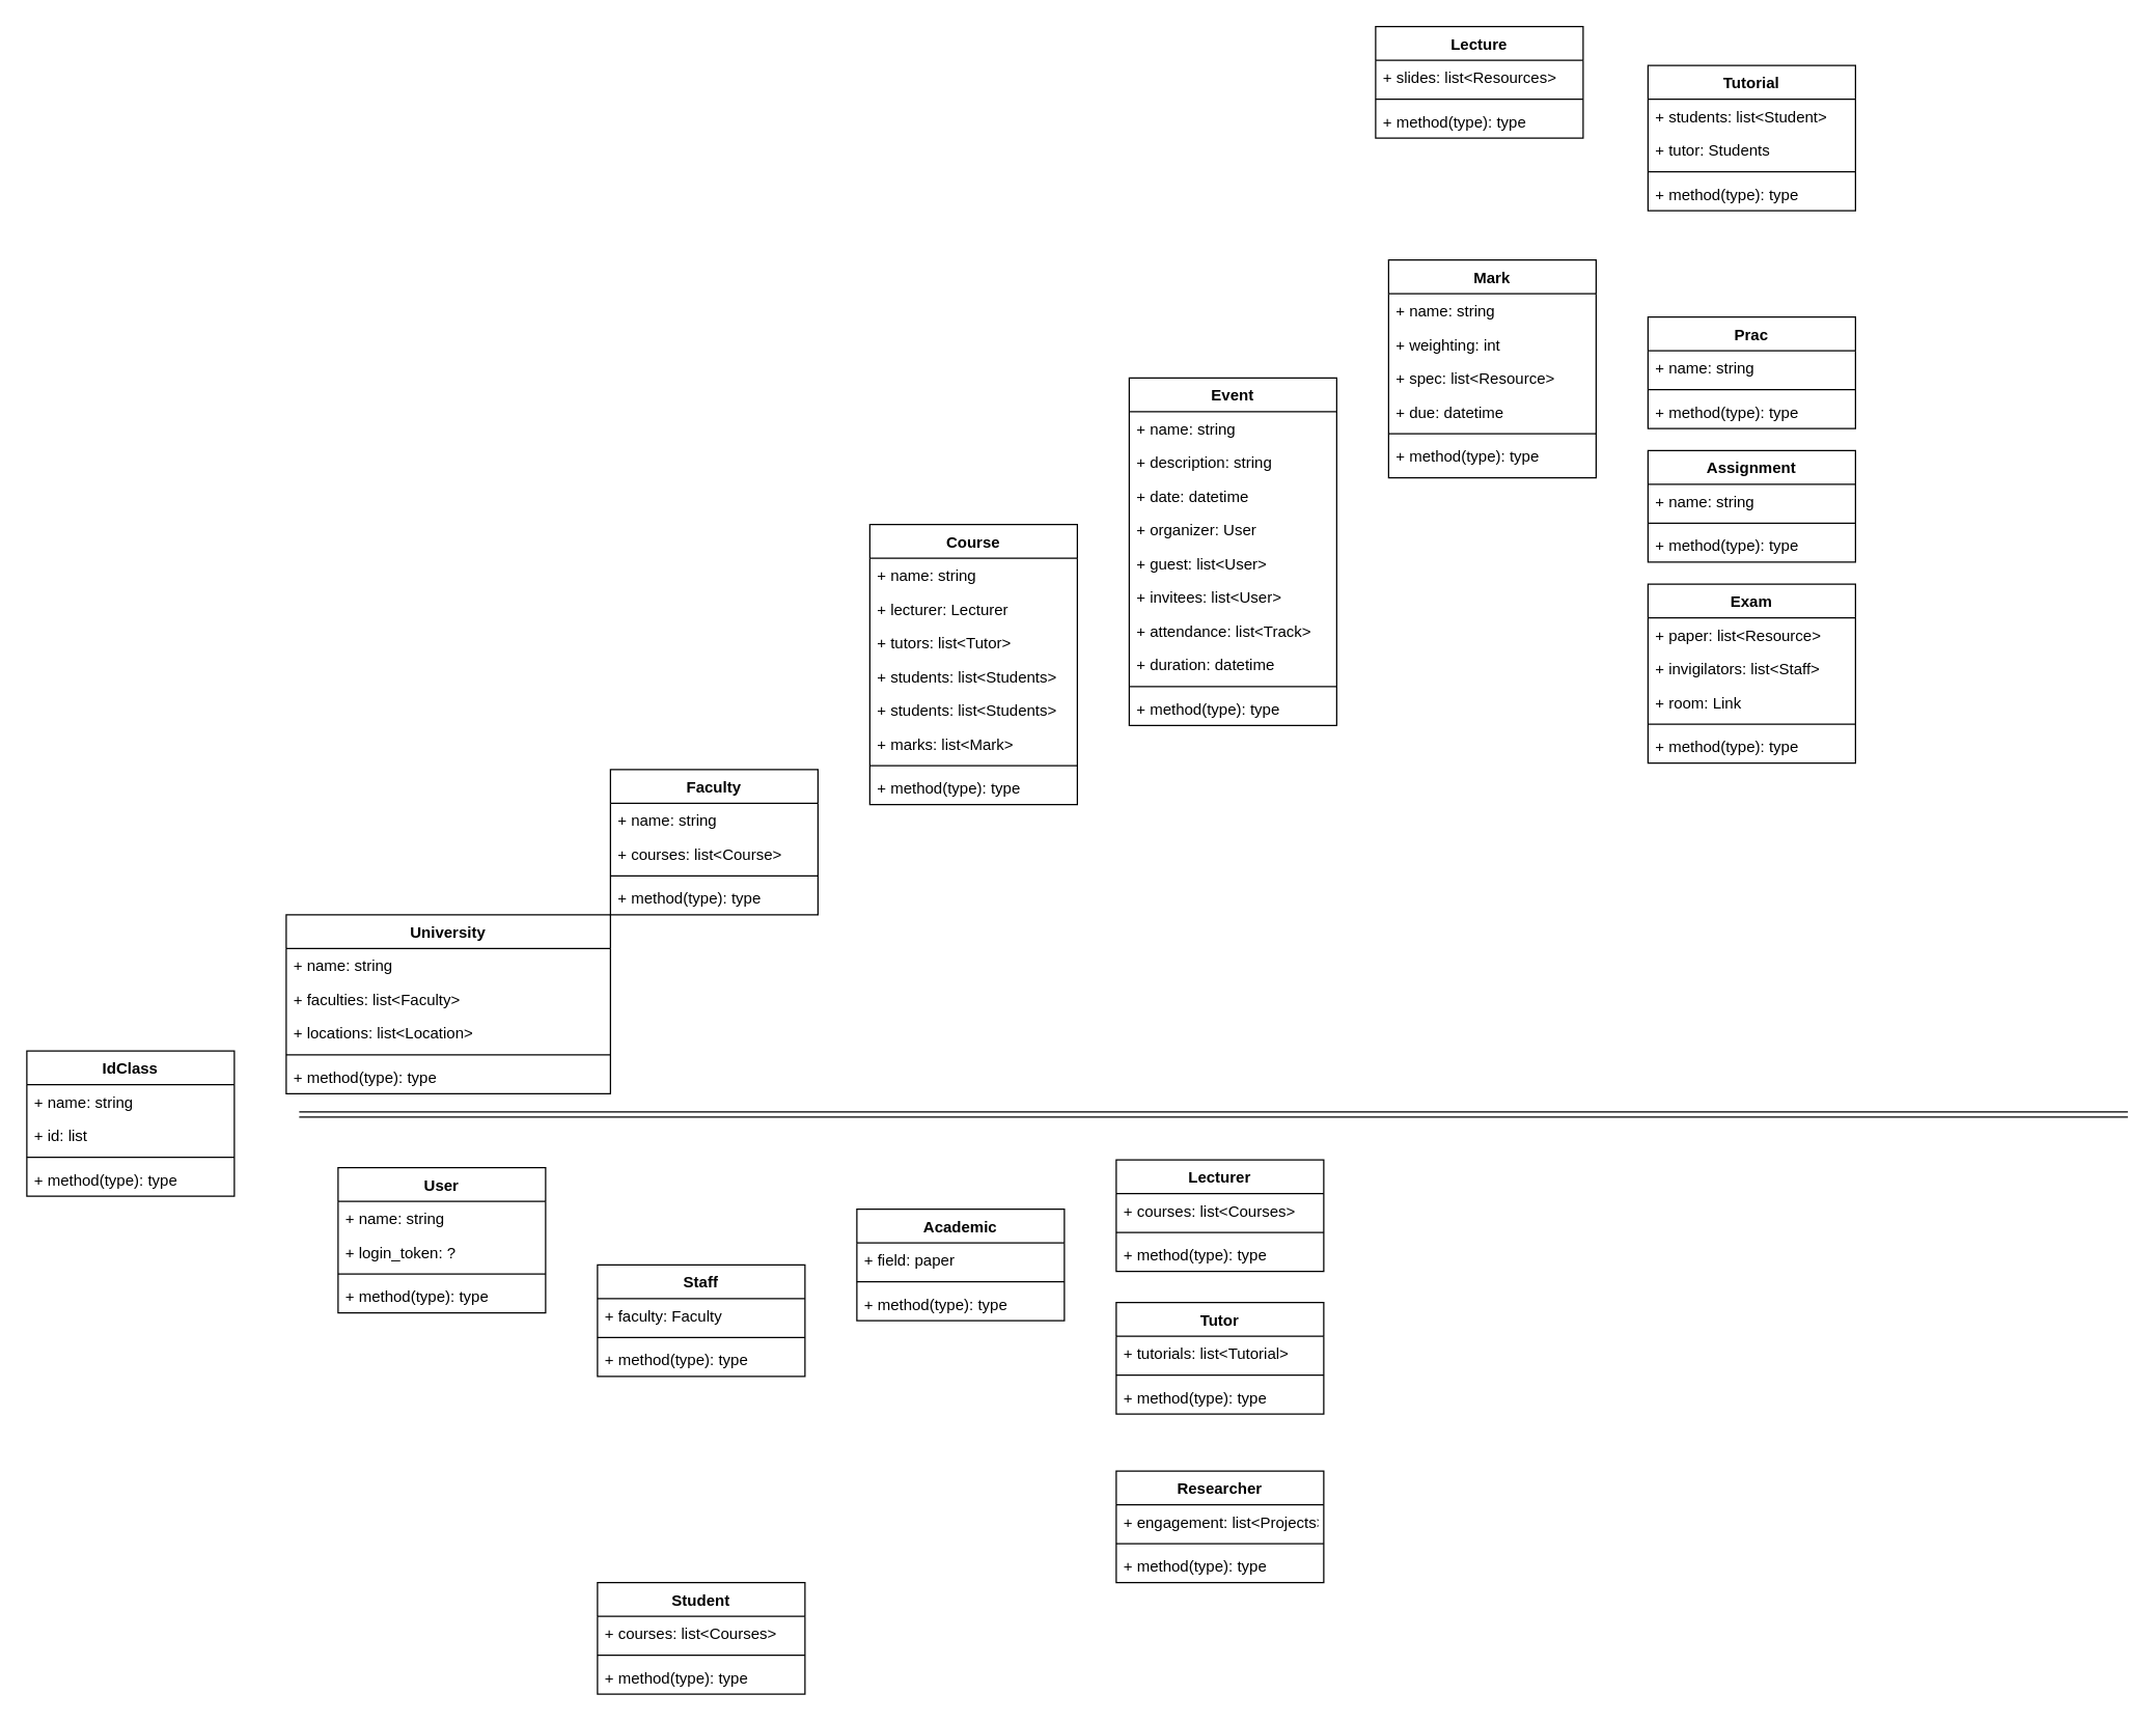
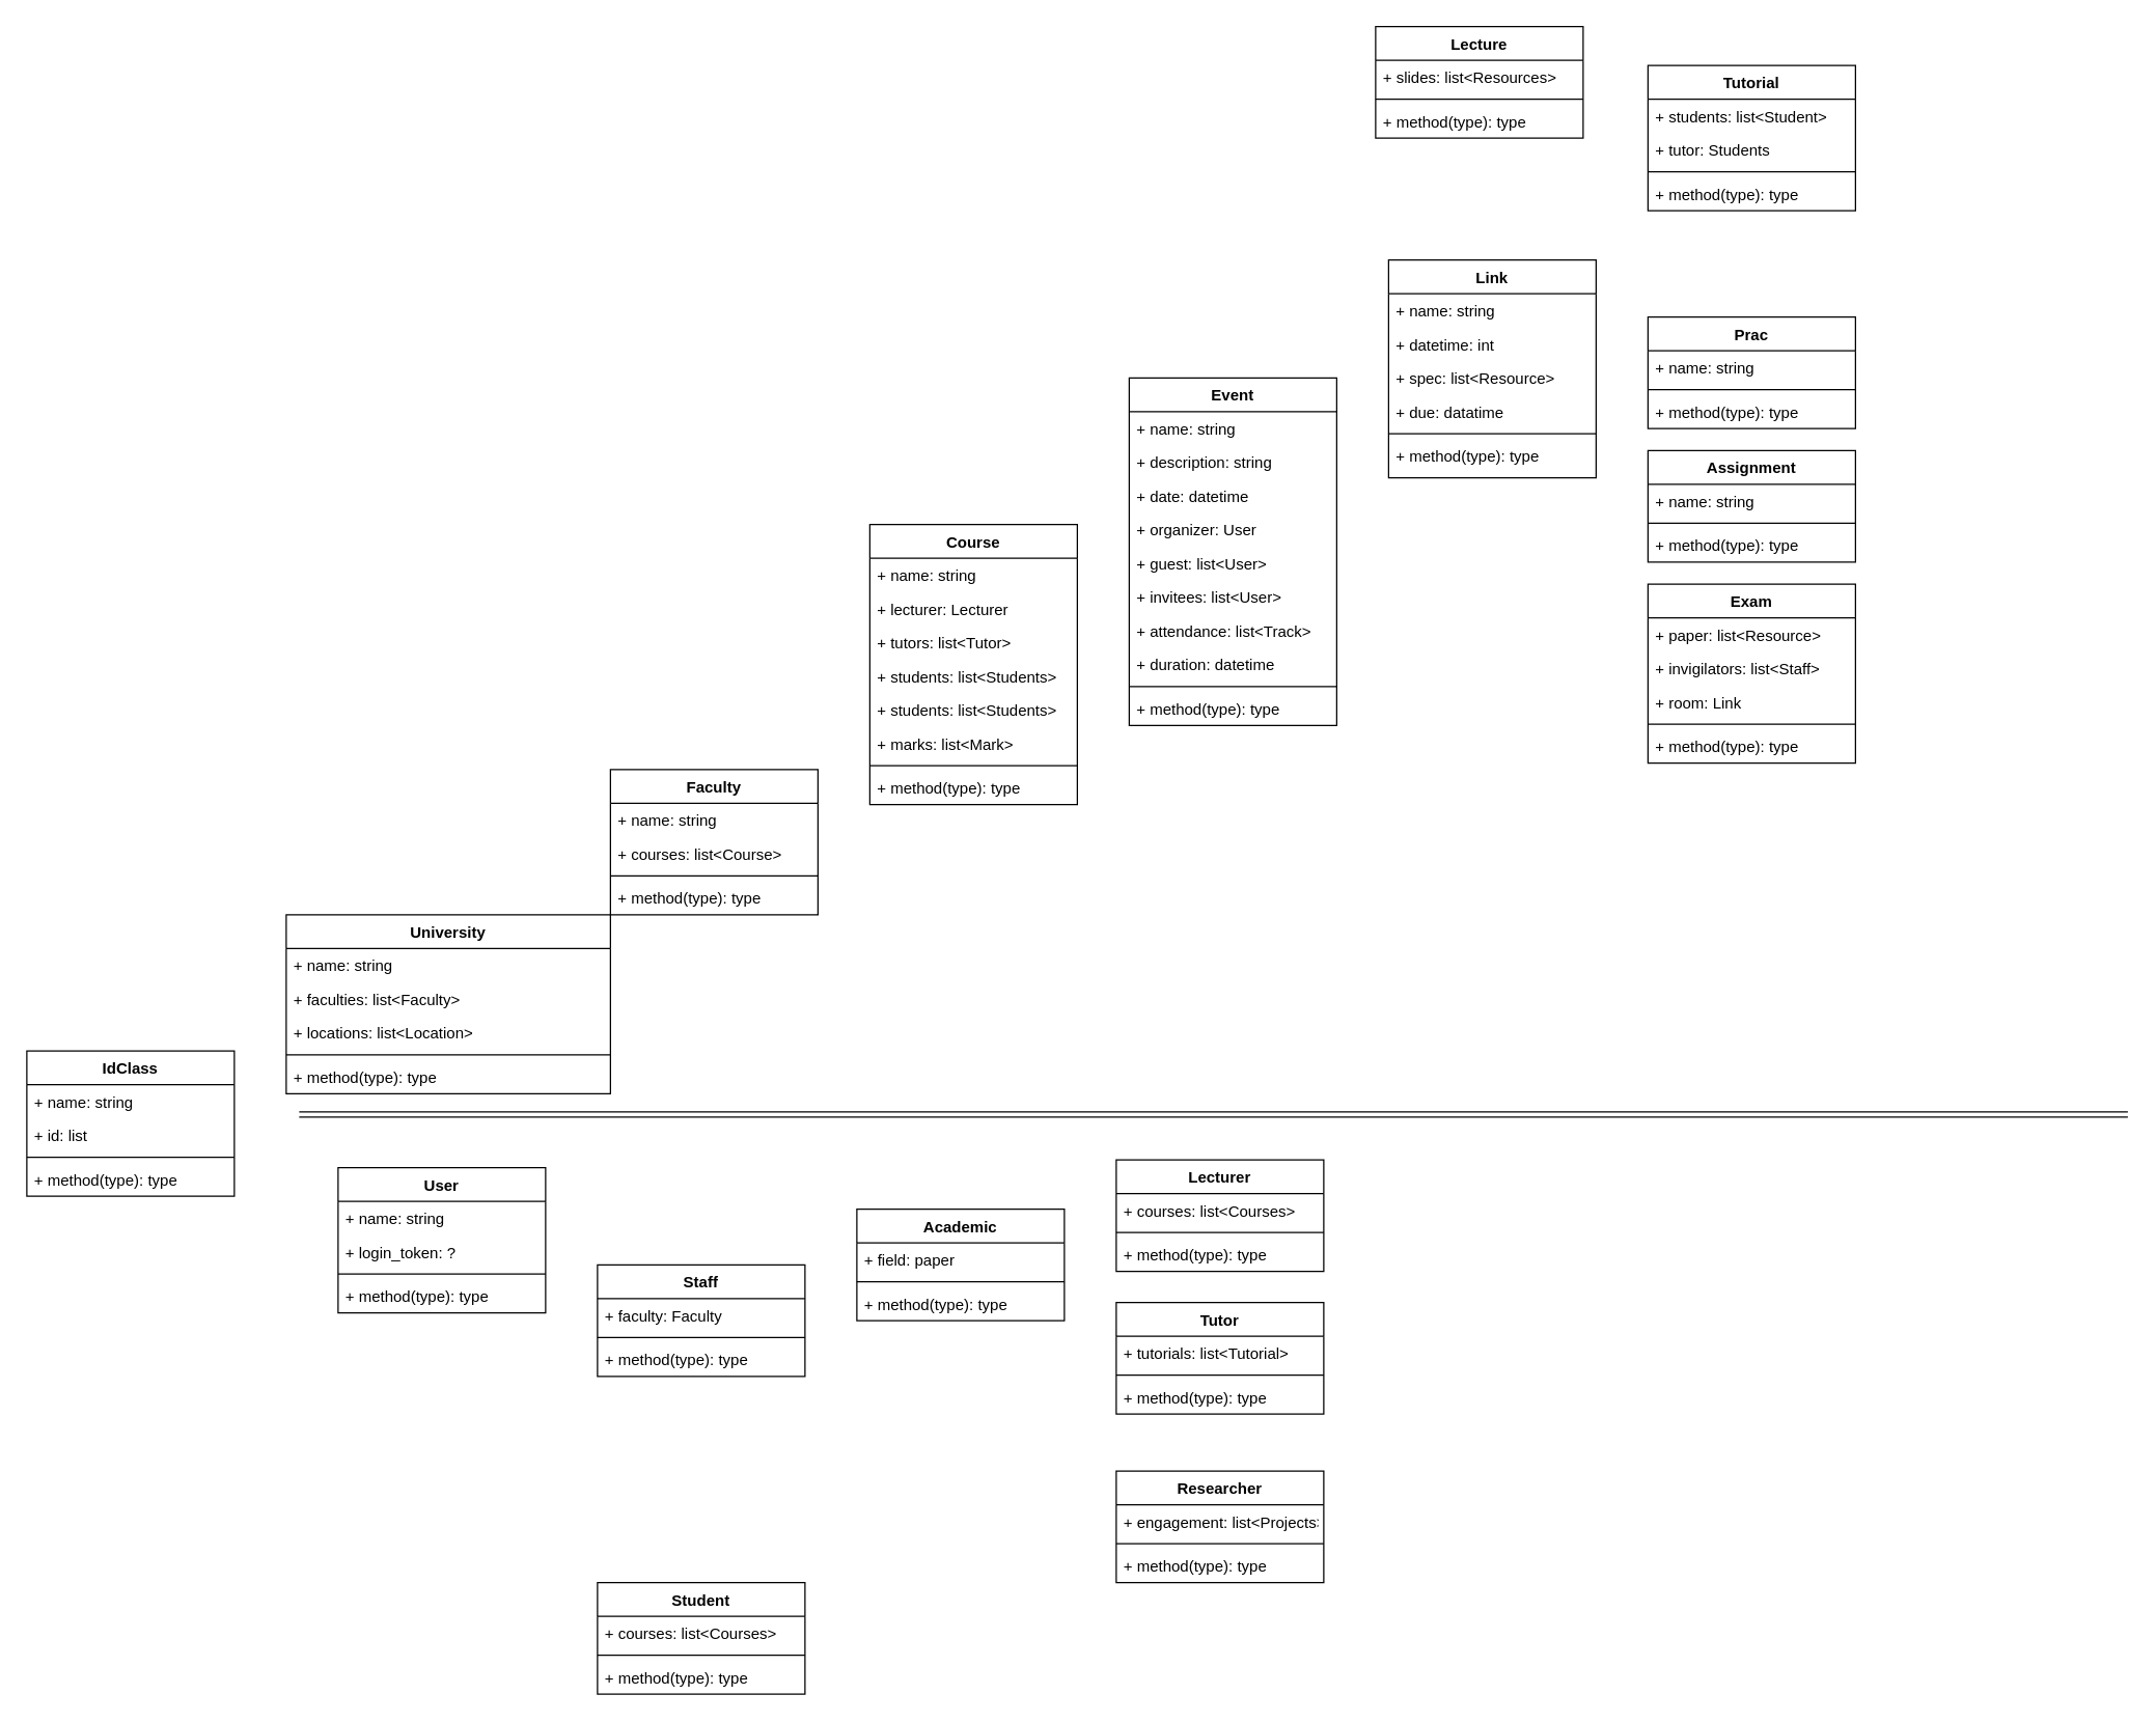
- <mxCell id="81" value="Mark" style="swimlane;fontStyle=1;align=center;verticalAlign=top;childLayout=stackLayout;horizontal=1;startSize=26;horizontalStack=0;resizeParent=1;resizeParentMax=0;resizeLast=0;collapsible=1;marginBottom=0;" parent="1" vertex="1"><mxGeometry x="1070" y="200" width="160" height="168" as="geometry" /></mxCell>
+ <mxCell id="81" value="Link" style="swimlane;fontStyle=1;align=center;verticalAlign=top;childLayout=stackLayout;horizontal=1;startSize=26;horizontalStack=0;resizeParent=1;resizeParentMax=0;resizeLast=0;collapsible=1;marginBottom=0;" parent="1" vertex="1"><mxGeometry x="1070" y="200" width="160" height="168" as="geometry" /></mxCell>
- <mxCell id="83" value="+ weighting: int" style="text;strokeColor=none;fillColor=none;align=left;verticalAlign=top;spacingLeft=4;spacingRight=4;overflow=hidden;rotatable=0;points=[[0,0.5],[1,0.5]];portConstraint=eastwest;" parent="81" vertex="1"><mxGeometry y="52" width="160" height="26" as="geometry" /></mxCell>
+ <mxCell id="83" value="+ datetime: int" style="text;strokeColor=none;fillColor=none;align=left;verticalAlign=top;spacingLeft=4;spacingRight=4;overflow=hidden;rotatable=0;points=[[0,0.5],[1,0.5]];portConstraint=eastwest;" parent="81" vertex="1"><mxGeometry y="52" width="160" height="26" as="geometry" /></mxCell>
- <mxCell id="85" value="+ due: datetime" style="text;strokeColor=none;fillColor=none;align=left;verticalAlign=top;spacingLeft=4;spacingRight=4;overflow=hidden;rotatable=0;points=[[0,0.5],[1,0.5]];portConstraint=eastwest;" parent="81" vertex="1"><mxGeometry y="104" width="160" height="26" as="geometry" /></mxCell>
+ <mxCell id="85" value="+ due: datatime" style="text;strokeColor=none;fillColor=none;align=left;verticalAlign=top;spacingLeft=4;spacingRight=4;overflow=hidden;rotatable=0;points=[[0,0.5],[1,0.5]];portConstraint=eastwest;" parent="81" vertex="1"><mxGeometry y="104" width="160" height="26" as="geometry" /></mxCell>
